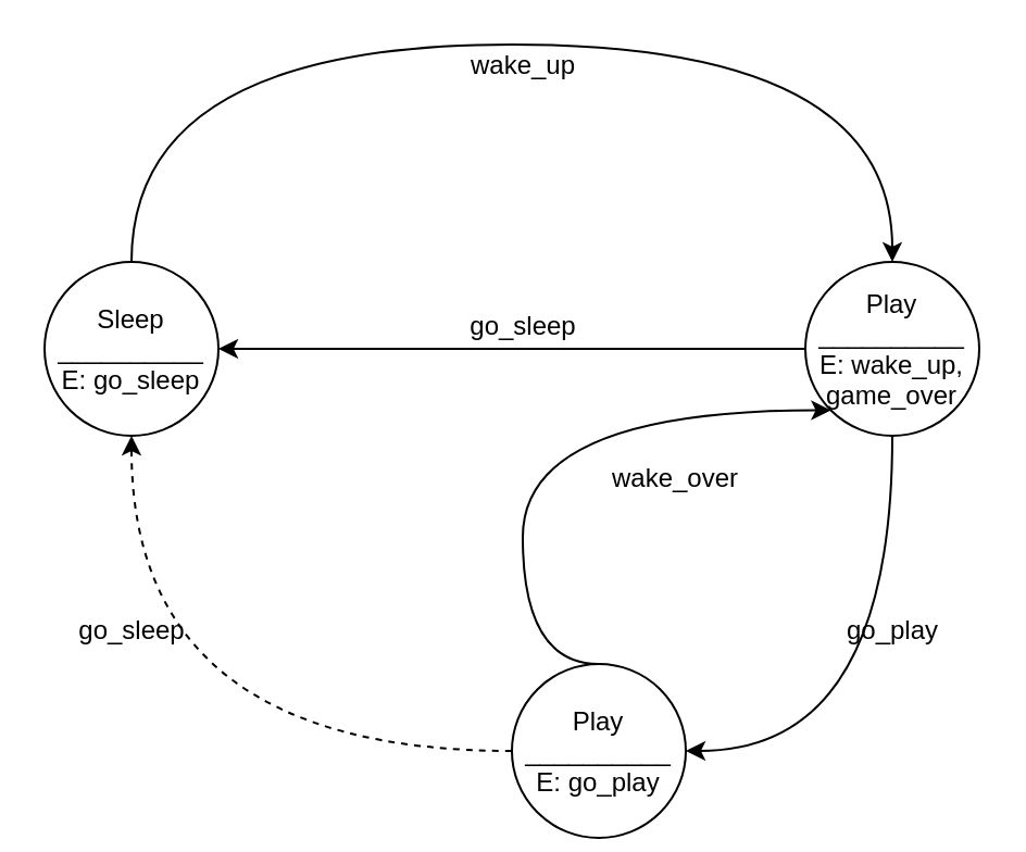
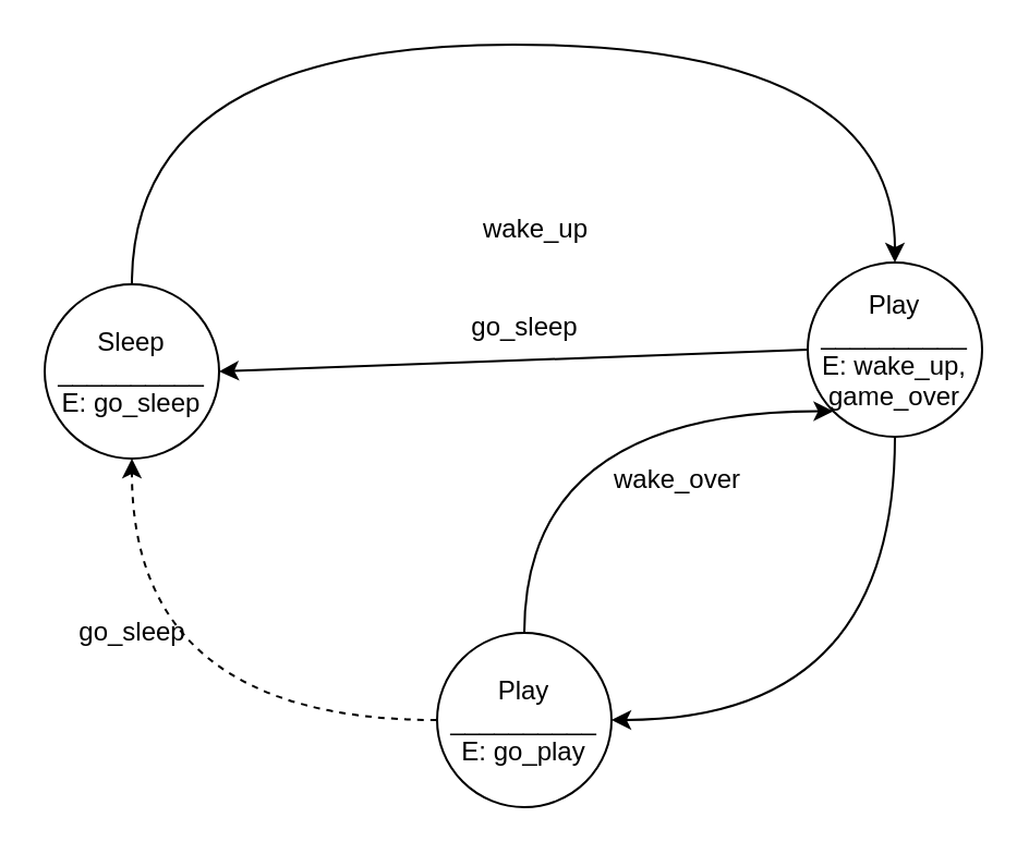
- <mxCell id="12" value="wake_up" style="text;html=1;align=center;verticalAlign=middle;resizable=0;points=[];autosize=1;" parent="1" vertex="1"><mxGeometry x="210" y="20" width="60" height="20" as="geometry" /></mxCell>
+ <mxCell id="12" value="wake_up" style="text;html=1;align=center;verticalAlign=middle;resizable=0;points=[];autosize=1;" parent="1" vertex="1"><mxGeometry x="215" y="95" width="60" height="20" as="geometry" /></mxCell>
- <mxCell id="3" value="Sleep&#10;__________&#10;E: go_sleep" style="ellipse;fillColor=#ffffff;strokeColor=#000000;" parent="1" vertex="1"><mxGeometry x="20" y="120" width="80" height="80" as="geometry" /></mxCell>
+ <mxCell id="3" value="Sleep&#10;__________&#10;E: go_sleep" style="ellipse;fillColor=#ffffff;strokeColor=#000000;" parent="1" vertex="1"><mxGeometry x="20" y="130" width="80" height="80" as="geometry" /></mxCell>
- <mxCell id="10" value="go_play" style="text;html=1;align=center;verticalAlign=middle;resizable=0;points=[];autosize=1;" parent="1" vertex="1"><mxGeometry x="380" y="280" width="60" height="20" as="geometry" /></mxCell>
- <mxCell id="4" value="Play&#10;__________&#10;E: go_play" style="ellipse;fillColor=#ffffff;strokeColor=#000000;" parent="1" vertex="1"><mxGeometry x="235" y="305" width="80" height="80" as="geometry" /></mxCell>
+ <mxCell id="4" value="Play&#10;__________&#10;E: go_play" style="ellipse;fillColor=#ffffff;strokeColor=#000000;" parent="1" vertex="1"><mxGeometry x="200" y="290" width="80" height="80" as="geometry" /></mxCell>
